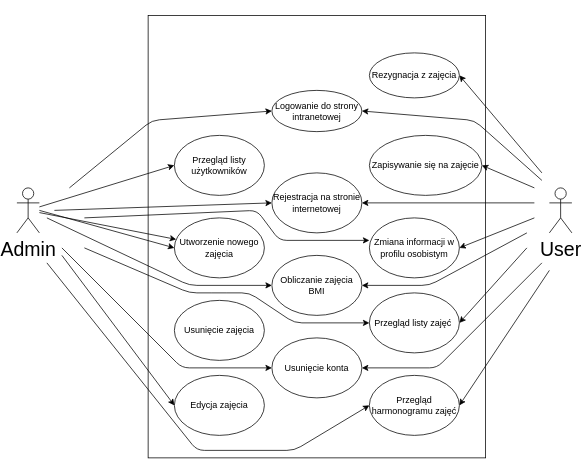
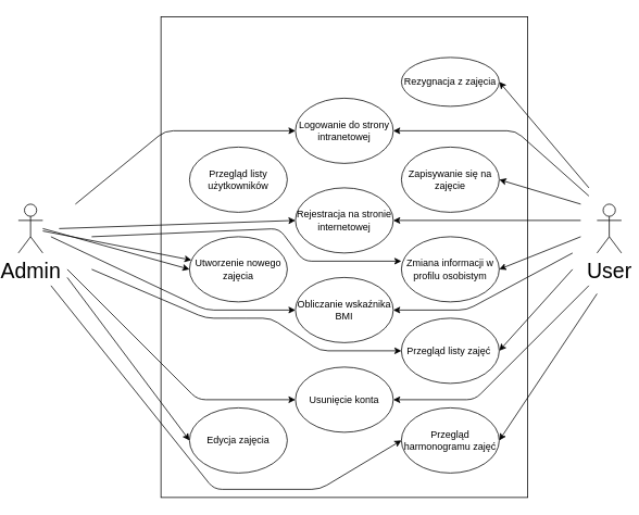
- <mxCell id="2" value="Logowanie do strony intranetowej" style="ellipse;whiteSpace=wrap;html=1;fillColor=none;" vertex="1" parent="1"><mxGeometry x="360" y="120" width="120" height="55" as="geometry" /></mxCell>
+ <mxCell id="2" value="Logowanie do strony intranetowej" style="ellipse;whiteSpace=wrap;html=1;fillColor=none;" vertex="1" parent="1"><mxGeometry x="360" y="120" width="120" height="80" as="geometry" /></mxCell>
- <mxCell id="9" value="Zapisywanie się na zajęcie" style="ellipse;whiteSpace=wrap;html=1;fillColor=none;" vertex="1" parent="1"><mxGeometry x="490" y="180" width="150" height="80" as="geometry" /></mxCell>
+ <mxCell id="9" value="Zapisywanie się na zajęcie" style="ellipse;whiteSpace=wrap;html=1;fillColor=none;" vertex="1" parent="1"><mxGeometry x="490" y="180" width="120" height="80" as="geometry" /></mxCell>
- <mxCell id="17" value="" style="endArrow=classic;html=1;fontSize=26;entryX=0;entryY=0.5;entryDx=0;entryDy=0;" edge="1" parent="1" source="15" target="12"><mxGeometry width="50" height="50" relative="1" as="geometry"><mxPoint x="50" y="260" as="sourcePoint" /><mxPoint x="240" y="120" as="targetPoint" /></mxGeometry></mxCell>
- <mxCell id="5" value="Obliczanie zajęcia BMI" style="ellipse;whiteSpace=wrap;html=1;fillColor=none;" vertex="1" parent="1"><mxGeometry x="360" y="340" width="120" height="80" as="geometry" /></mxCell>
+ <mxCell id="5" value="Obliczanie wskaźnika BMI" style="ellipse;whiteSpace=wrap;html=1;fillColor=none;" vertex="1" parent="1"><mxGeometry x="360" y="340" width="120" height="80" as="geometry" /></mxCell>
- <mxCell id="7" value="Usunięcie zajęcia" style="ellipse;whiteSpace=wrap;html=1;fillColor=none;" vertex="1" parent="1"><mxGeometry x="230" y="400" width="120" height="80" as="geometry" /></mxCell>
